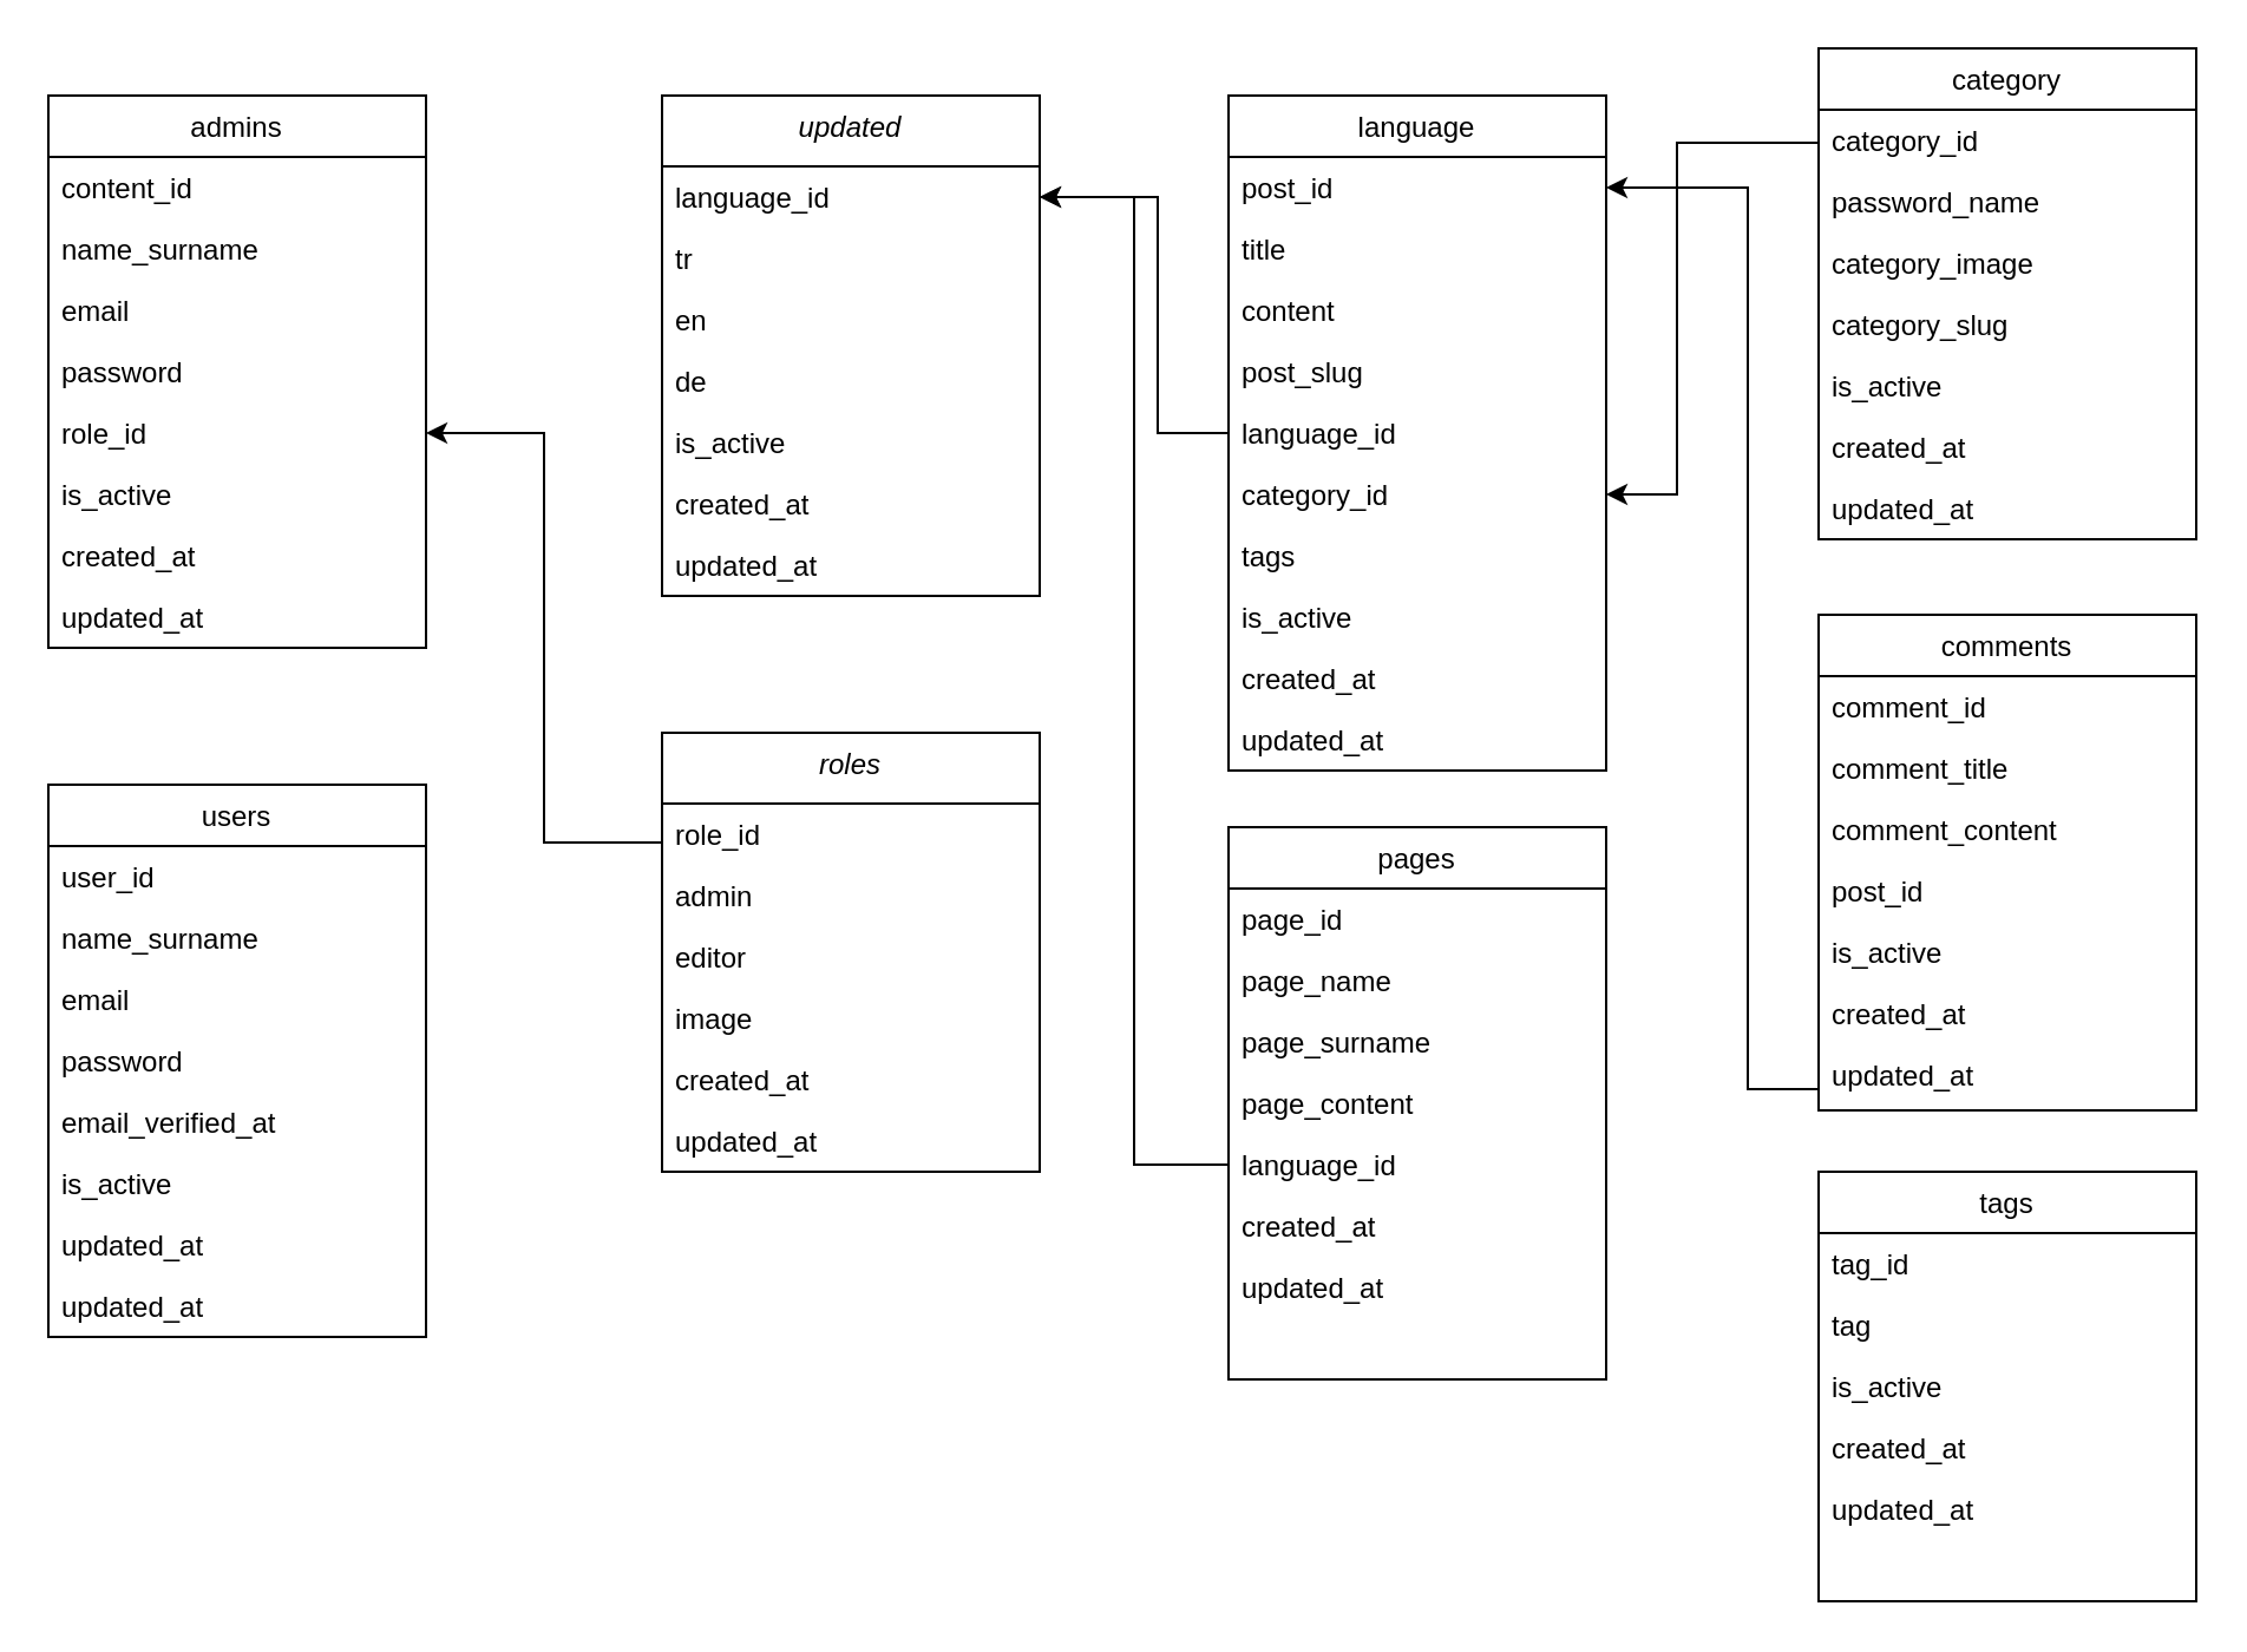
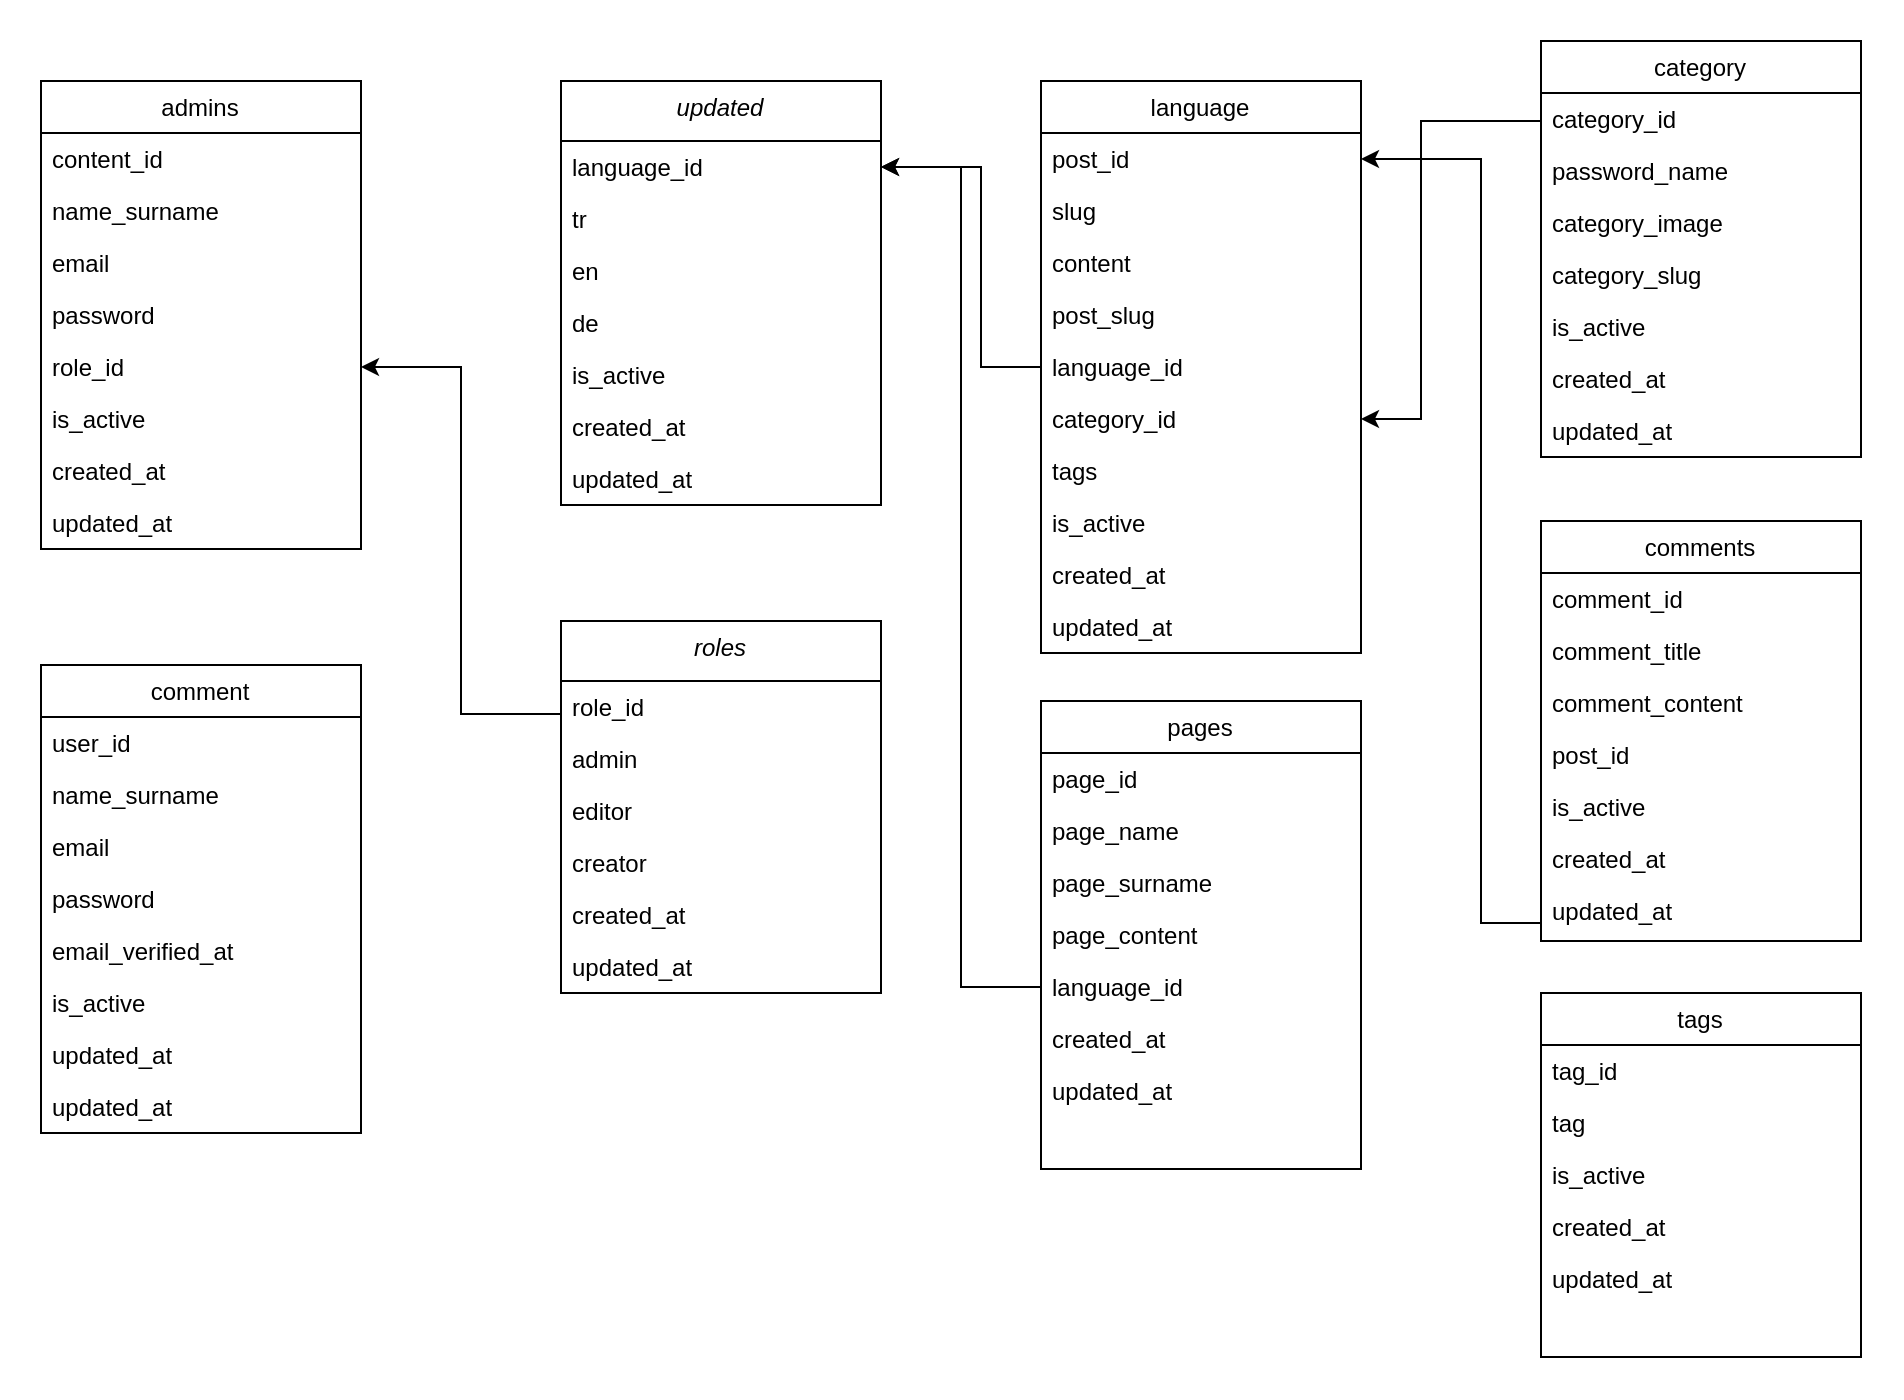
- <mxCell id="12" value="title" style="text;align=left;verticalAlign=top;spacingLeft=4;spacingRight=4;overflow=hidden;rotatable=0;points=[[0,0.5],[1,0.5]];portConstraint=eastwest;rounded=0;shadow=0;html=0;" parent="10" vertex="1"><mxGeometry y="52" width="160" height="26" as="geometry" /></mxCell>
+ <mxCell id="12" value="slug" style="text;align=left;verticalAlign=top;spacingLeft=4;spacingRight=4;overflow=hidden;rotatable=0;points=[[0,0.5],[1,0.5]];portConstraint=eastwest;rounded=0;shadow=0;html=0;" parent="10" vertex="1"><mxGeometry y="52" width="160" height="26" as="geometry" /></mxCell>
- <mxCell id="30" value="users" style="swimlane;fontStyle=0;align=center;verticalAlign=top;childLayout=stackLayout;horizontal=1;startSize=26;horizontalStack=0;resizeParent=1;resizeLast=0;collapsible=1;marginBottom=0;rounded=0;shadow=0;strokeWidth=1;" vertex="1" parent="1"><mxGeometry x="20" y="332" width="160" height="234" as="geometry"><mxRectangle x="550" y="140" width="160" height="26" as="alternateBounds" /></mxGeometry></mxCell>
+ <mxCell id="30" value="comment" style="swimlane;fontStyle=0;align=center;verticalAlign=top;childLayout=stackLayout;horizontal=1;startSize=26;horizontalStack=0;resizeParent=1;resizeLast=0;collapsible=1;marginBottom=0;rounded=0;shadow=0;strokeWidth=1;" vertex="1" parent="1"><mxGeometry x="20" y="332" width="160" height="234" as="geometry"><mxRectangle x="550" y="140" width="160" height="26" as="alternateBounds" /></mxGeometry></mxCell>
- <mxCell id="44" value="image" style="text;align=left;verticalAlign=top;spacingLeft=4;spacingRight=4;overflow=hidden;rotatable=0;points=[[0,0.5],[1,0.5]];portConstraint=eastwest;rounded=0;shadow=0;html=0;" vertex="1" parent="40"><mxGeometry y="108" width="160" height="26" as="geometry" /></mxCell>
+ <mxCell id="44" value="creator" style="text;align=left;verticalAlign=top;spacingLeft=4;spacingRight=4;overflow=hidden;rotatable=0;points=[[0,0.5],[1,0.5]];portConstraint=eastwest;rounded=0;shadow=0;html=0;" vertex="1" parent="40"><mxGeometry y="108" width="160" height="26" as="geometry" /></mxCell>
